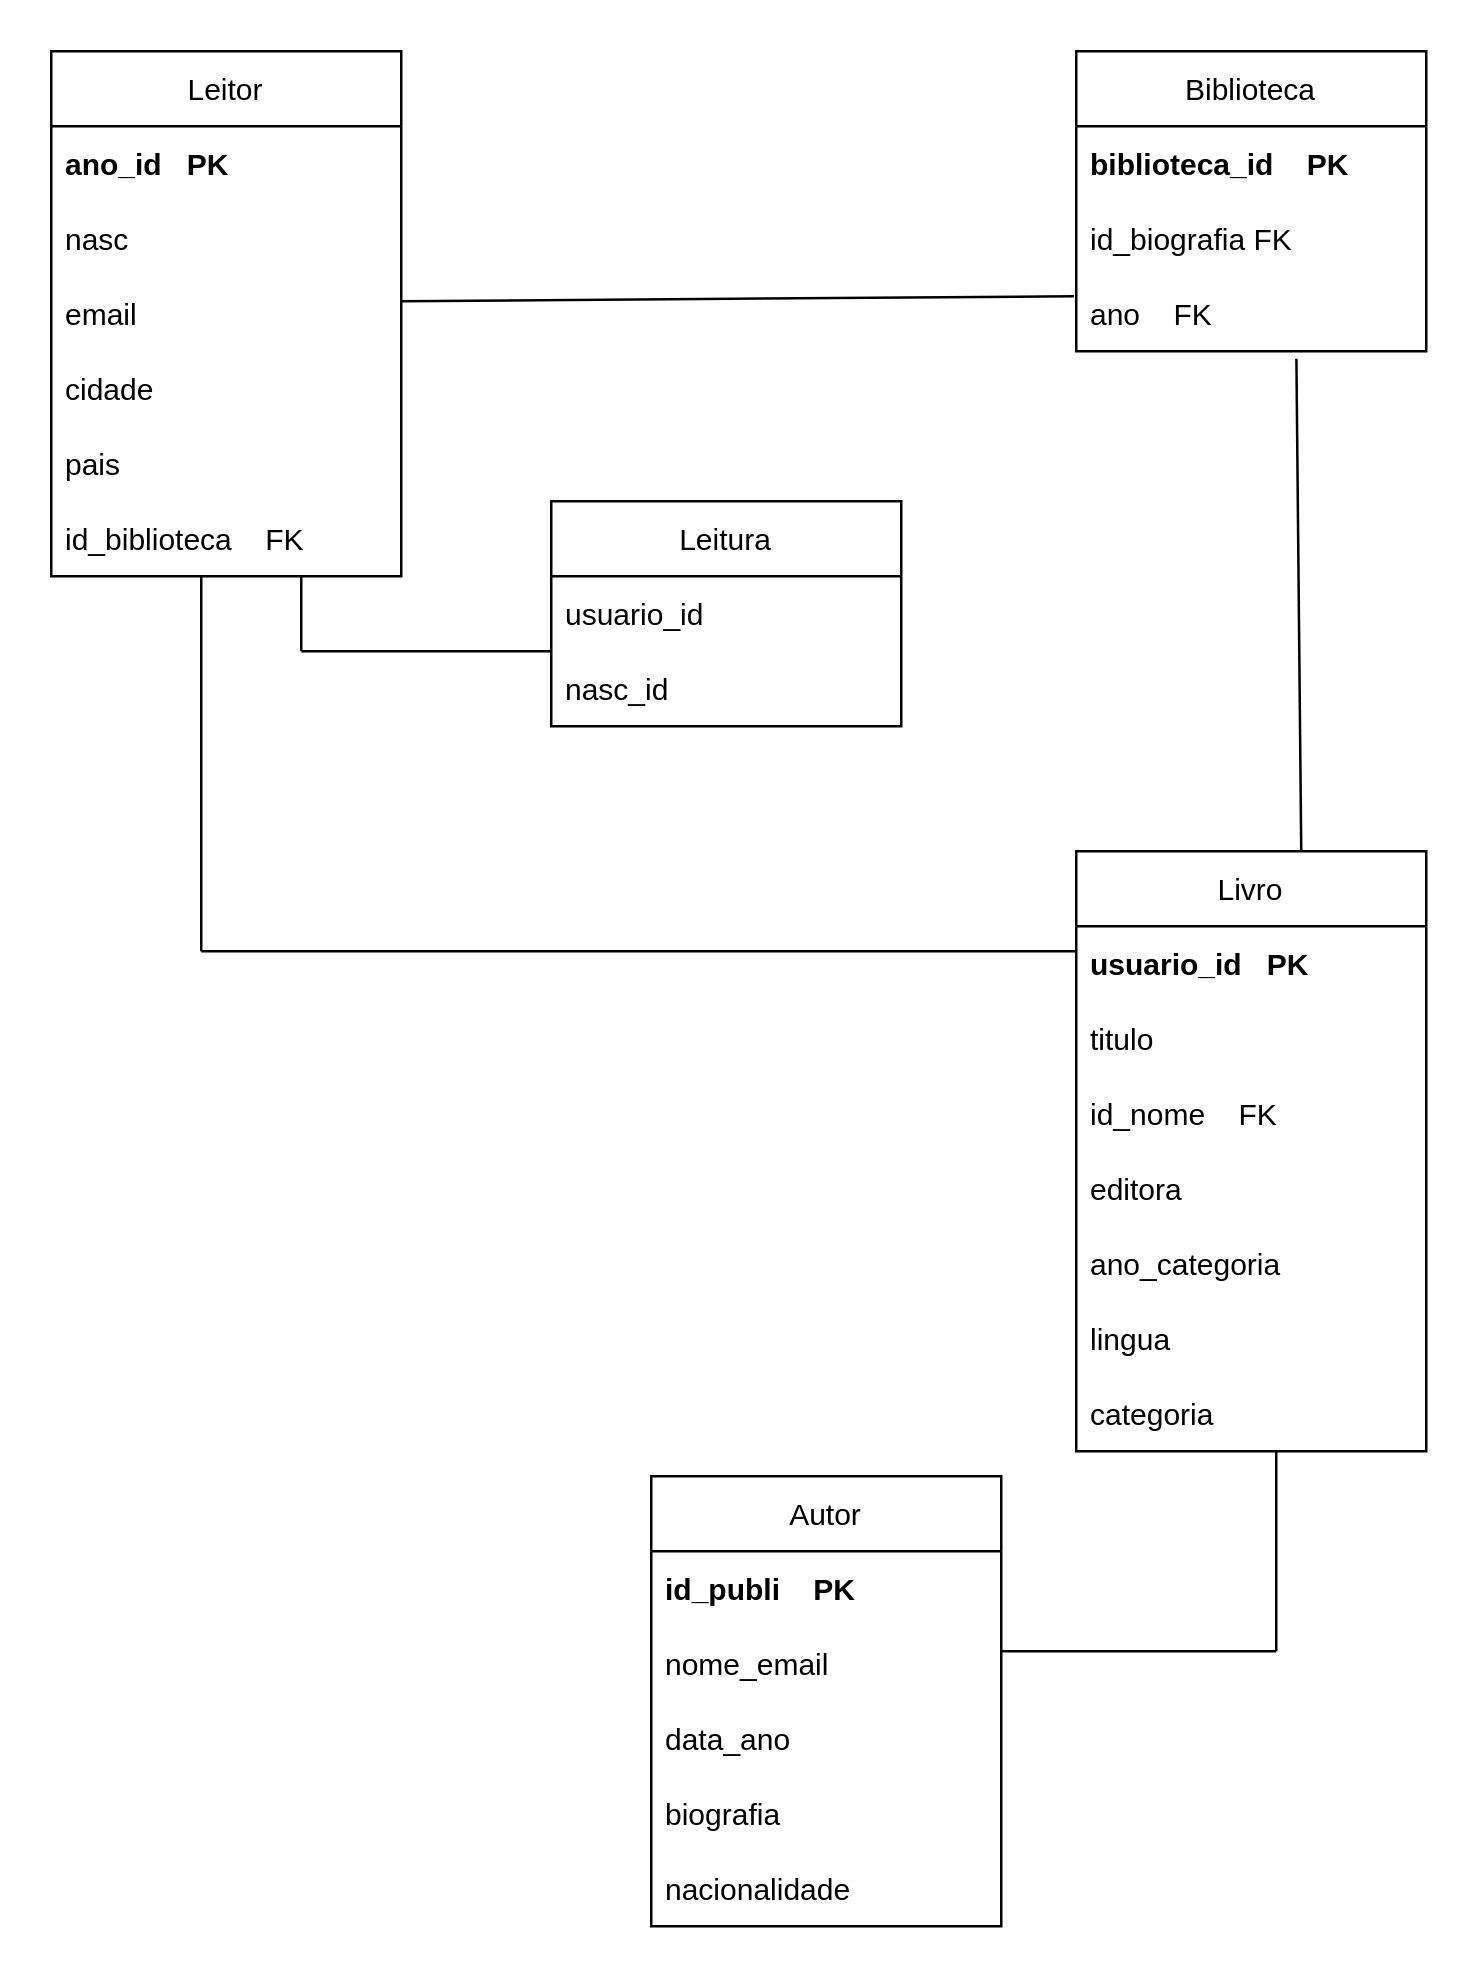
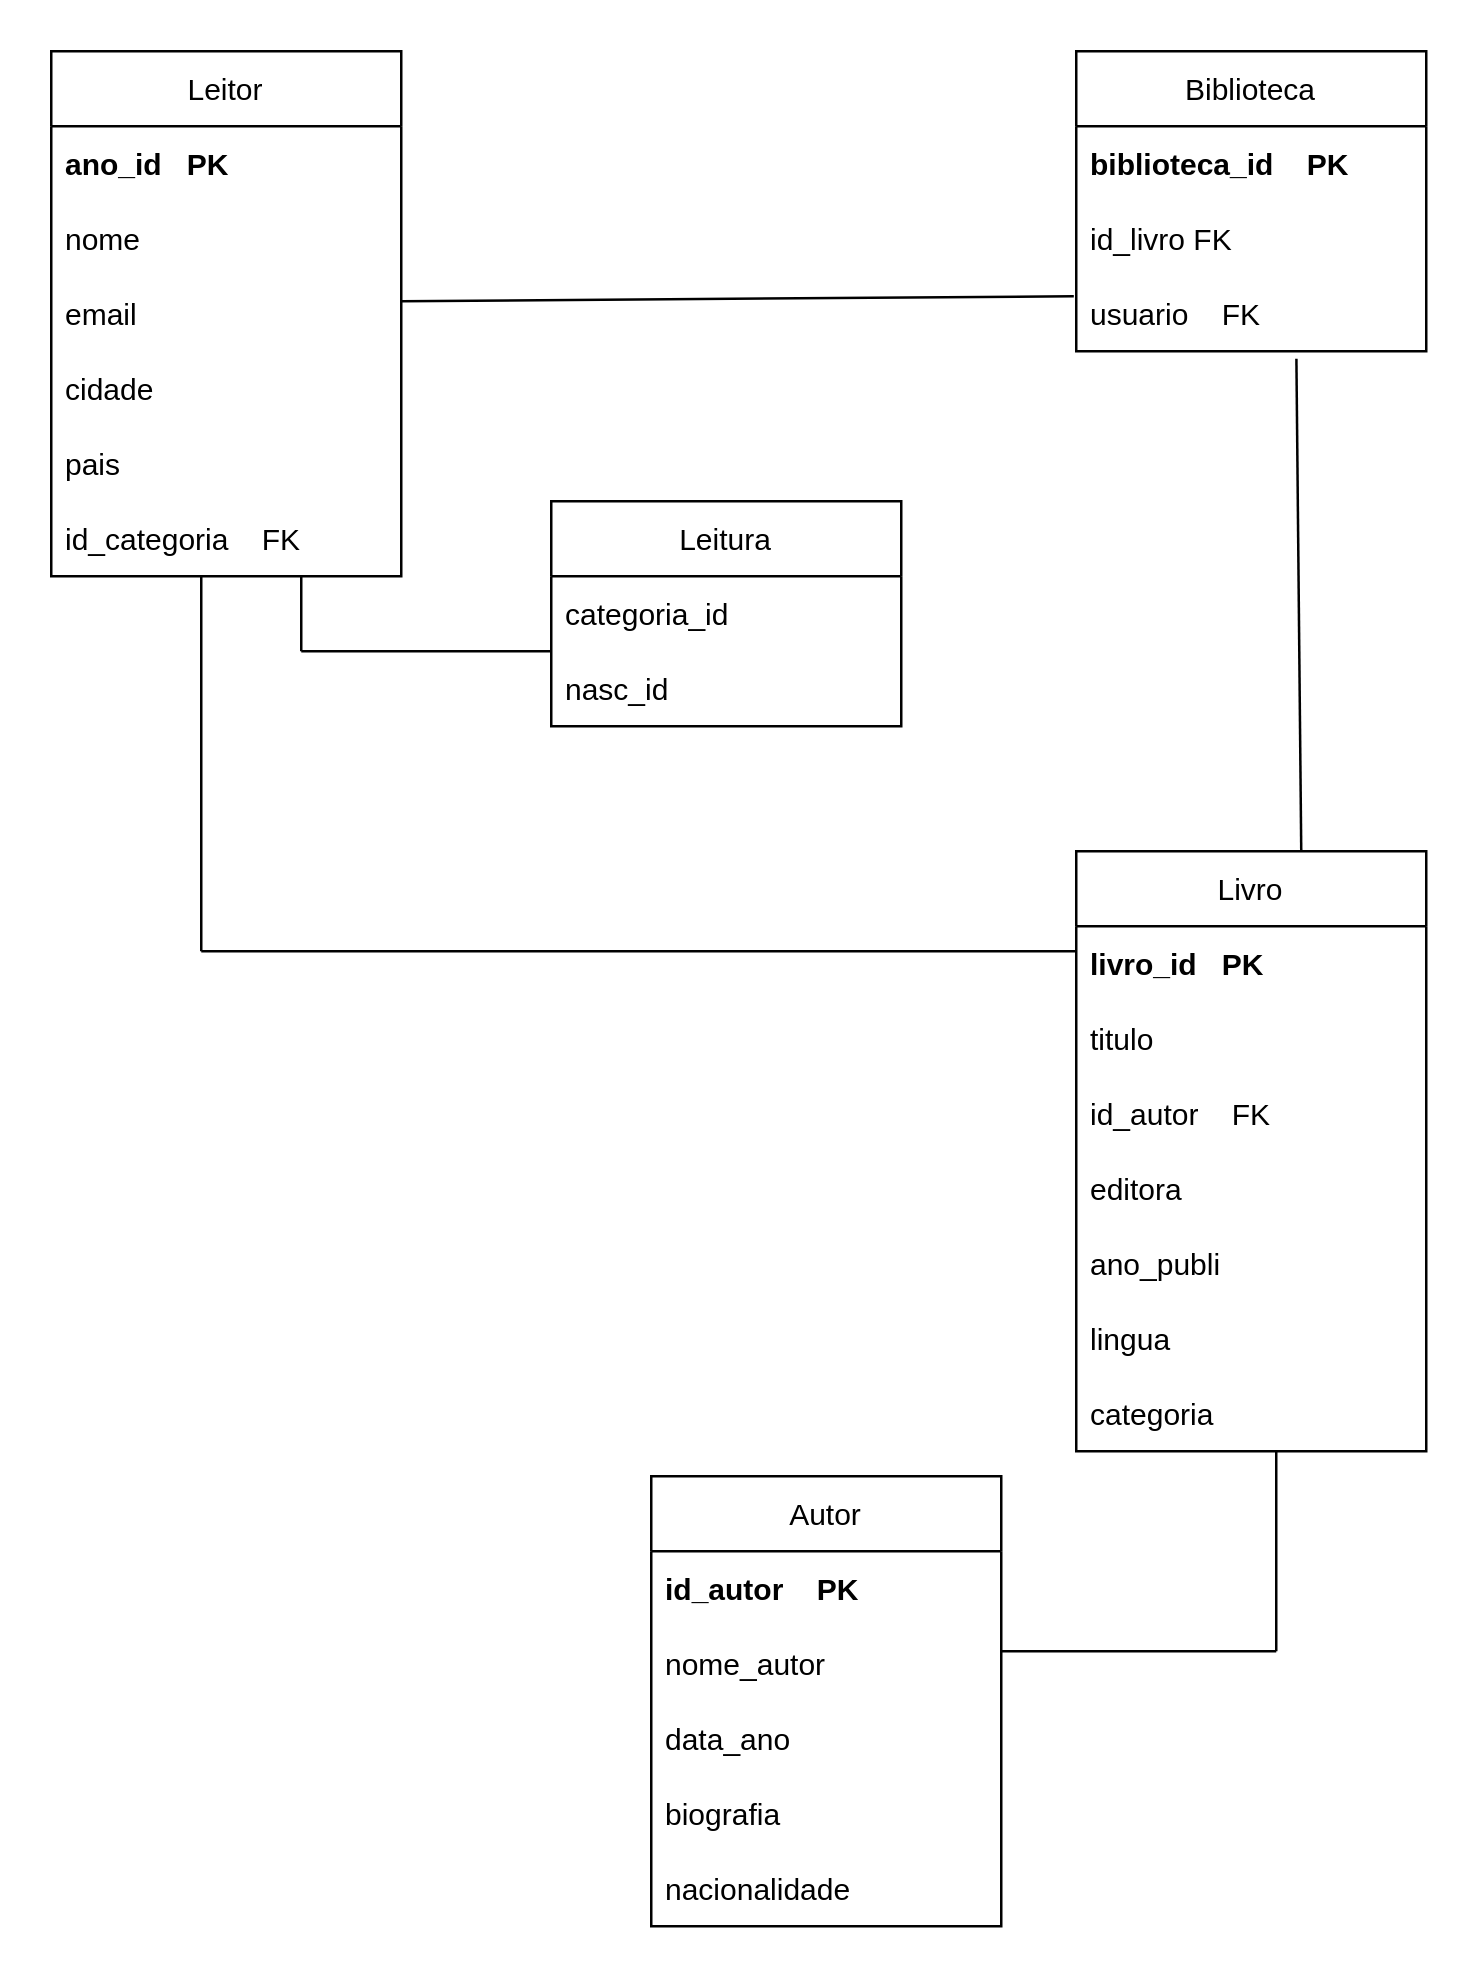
- <mxCell id="4" value="nasc" style="text;strokeColor=none;fillColor=none;align=left;verticalAlign=middle;spacingLeft=4;spacingRight=4;overflow=hidden;points=[[0,0.5],[1,0.5]];portConstraint=eastwest;rotatable=0;" parent="2" vertex="1"><mxGeometry y="60" width="140" height="30" as="geometry" /></mxCell>
+ <mxCell id="4" value="nome" style="text;strokeColor=none;fillColor=none;align=left;verticalAlign=middle;spacingLeft=4;spacingRight=4;overflow=hidden;points=[[0,0.5],[1,0.5]];portConstraint=eastwest;rotatable=0;" parent="2" vertex="1"><mxGeometry y="60" width="140" height="30" as="geometry" /></mxCell>
- <mxCell id="11" value="id_biografia FK" style="text;strokeColor=none;fillColor=none;align=left;verticalAlign=middle;spacingLeft=4;spacingRight=4;overflow=hidden;points=[[0,0.5],[1,0.5]];portConstraint=eastwest;rotatable=0;" parent="9" vertex="1"><mxGeometry y="60" width="140" height="30" as="geometry" /></mxCell>
+ <mxCell id="11" value="id_livro FK" style="text;strokeColor=none;fillColor=none;align=left;verticalAlign=middle;spacingLeft=4;spacingRight=4;overflow=hidden;points=[[0,0.5],[1,0.5]];portConstraint=eastwest;rotatable=0;" parent="9" vertex="1"><mxGeometry y="60" width="140" height="30" as="geometry" /></mxCell>
- <mxCell id="12" value="ano    FK" style="text;strokeColor=none;fillColor=none;align=left;verticalAlign=middle;spacingLeft=4;spacingRight=4;overflow=hidden;points=[[0,0.5],[1,0.5]];portConstraint=eastwest;rotatable=0;fontStyle=0" parent="9" vertex="1"><mxGeometry y="90" width="140" height="30" as="geometry" /></mxCell>
+ <mxCell id="12" value="usuario    FK" style="text;strokeColor=none;fillColor=none;align=left;verticalAlign=middle;spacingLeft=4;spacingRight=4;overflow=hidden;points=[[0,0.5],[1,0.5]];portConstraint=eastwest;rotatable=0;fontStyle=0" parent="9" vertex="1"><mxGeometry y="90" width="140" height="30" as="geometry" /></mxCell>
- <mxCell id="8" value="id_biblioteca    FK" style="text;strokeColor=none;fillColor=none;align=left;verticalAlign=middle;spacingLeft=4;spacingRight=4;overflow=hidden;points=[[0,0.5],[1,0.5]];portConstraint=eastwest;rotatable=0;fontStyle=0" parent="2" vertex="1"><mxGeometry y="180" width="140" height="30" as="geometry" /></mxCell>
+ <mxCell id="8" value="id_categoria    FK" style="text;strokeColor=none;fillColor=none;align=left;verticalAlign=middle;spacingLeft=4;spacingRight=4;overflow=hidden;points=[[0,0.5],[1,0.5]];portConstraint=eastwest;rotatable=0;fontStyle=0" parent="2" vertex="1"><mxGeometry y="180" width="140" height="30" as="geometry" /></mxCell>
- <mxCell id="15" value="usuario_id" style="text;strokeColor=none;fillColor=none;align=left;verticalAlign=middle;spacingLeft=4;spacingRight=4;overflow=hidden;points=[[0,0.5],[1,0.5]];portConstraint=eastwest;rotatable=0;" parent="14" vertex="1"><mxGeometry y="30" width="140" height="30" as="geometry" /></mxCell>
+ <mxCell id="15" value="categoria_id" style="text;strokeColor=none;fillColor=none;align=left;verticalAlign=middle;spacingLeft=4;spacingRight=4;overflow=hidden;points=[[0,0.5],[1,0.5]];portConstraint=eastwest;rotatable=0;" parent="14" vertex="1"><mxGeometry y="30" width="140" height="30" as="geometry" /></mxCell>
- <mxCell id="18" value="usuario_id   PK" style="text;strokeColor=none;fillColor=none;align=left;verticalAlign=middle;spacingLeft=4;spacingRight=4;overflow=hidden;points=[[0,0.5],[1,0.5]];portConstraint=eastwest;rotatable=0;fontStyle=1" parent="17" vertex="1"><mxGeometry y="30" width="140" height="30" as="geometry" /></mxCell>
+ <mxCell id="18" value="livro_id   PK" style="text;strokeColor=none;fillColor=none;align=left;verticalAlign=middle;spacingLeft=4;spacingRight=4;overflow=hidden;points=[[0,0.5],[1,0.5]];portConstraint=eastwest;rotatable=0;fontStyle=1" parent="17" vertex="1"><mxGeometry y="30" width="140" height="30" as="geometry" /></mxCell>
- <mxCell id="20" value="id_nome    FK" style="text;strokeColor=none;fillColor=none;align=left;verticalAlign=middle;spacingLeft=4;spacingRight=4;overflow=hidden;points=[[0,0.5],[1,0.5]];portConstraint=eastwest;rotatable=0;" parent="17" vertex="1"><mxGeometry y="90" width="140" height="30" as="geometry" /></mxCell>
+ <mxCell id="20" value="id_autor    FK" style="text;strokeColor=none;fillColor=none;align=left;verticalAlign=middle;spacingLeft=4;spacingRight=4;overflow=hidden;points=[[0,0.5],[1,0.5]];portConstraint=eastwest;rotatable=0;" parent="17" vertex="1"><mxGeometry y="90" width="140" height="30" as="geometry" /></mxCell>
- <mxCell id="22" value="ano_categoria" style="text;strokeColor=none;fillColor=none;align=left;verticalAlign=middle;spacingLeft=4;spacingRight=4;overflow=hidden;points=[[0,0.5],[1,0.5]];portConstraint=eastwest;rotatable=0;" parent="17" vertex="1"><mxGeometry y="150" width="140" height="30" as="geometry" /></mxCell>
+ <mxCell id="22" value="ano_publi" style="text;strokeColor=none;fillColor=none;align=left;verticalAlign=middle;spacingLeft=4;spacingRight=4;overflow=hidden;points=[[0,0.5],[1,0.5]];portConstraint=eastwest;rotatable=0;" parent="17" vertex="1"><mxGeometry y="150" width="140" height="30" as="geometry" /></mxCell>
- <mxCell id="26" value="id_publi    PK" style="text;strokeColor=none;fillColor=none;align=left;verticalAlign=middle;spacingLeft=4;spacingRight=4;overflow=hidden;points=[[0,0.5],[1,0.5]];portConstraint=eastwest;rotatable=0;fontStyle=1" parent="25" vertex="1"><mxGeometry y="30" width="140" height="30" as="geometry" /></mxCell>
+ <mxCell id="26" value="id_autor    PK" style="text;strokeColor=none;fillColor=none;align=left;verticalAlign=middle;spacingLeft=4;spacingRight=4;overflow=hidden;points=[[0,0.5],[1,0.5]];portConstraint=eastwest;rotatable=0;fontStyle=1" parent="25" vertex="1"><mxGeometry y="30" width="140" height="30" as="geometry" /></mxCell>
- <mxCell id="27" value="nome_email" style="text;strokeColor=none;fillColor=none;align=left;verticalAlign=middle;spacingLeft=4;spacingRight=4;overflow=hidden;points=[[0,0.5],[1,0.5]];portConstraint=eastwest;rotatable=0;" parent="25" vertex="1"><mxGeometry y="60" width="140" height="30" as="geometry" /></mxCell>
+ <mxCell id="27" value="nome_autor" style="text;strokeColor=none;fillColor=none;align=left;verticalAlign=middle;spacingLeft=4;spacingRight=4;overflow=hidden;points=[[0,0.5],[1,0.5]];portConstraint=eastwest;rotatable=0;" parent="25" vertex="1"><mxGeometry y="60" width="140" height="30" as="geometry" /></mxCell>
